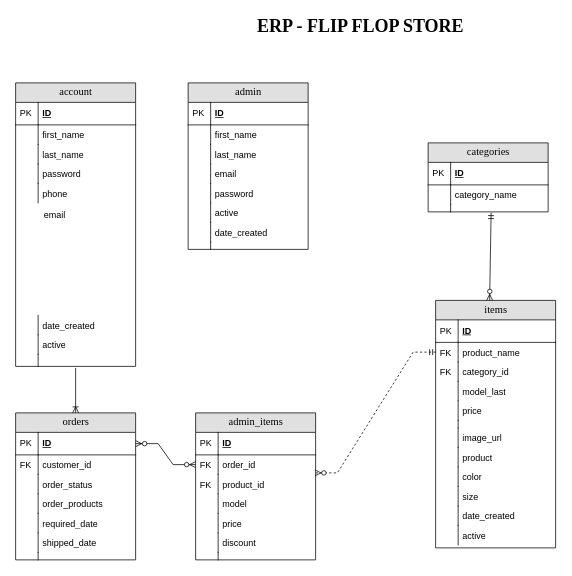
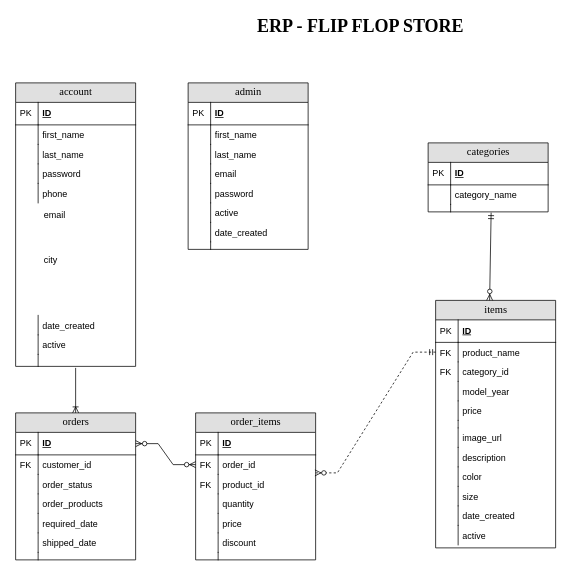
+ <mxCell id="37" value="city    " style="shape=partialRectangle;connectable=0;fillColor=none;top=0;left=0;bottom=0;right=0;align=left;spacingLeft=6;overflow=hidden;" vertex="1" parent="35"><mxGeometry x="30" width="130" height="30" as="geometry"><mxRectangle width="130" height="30" as="alternateBounds" /></mxGeometry></mxCell>
- <mxCell id="79" value="model_last" style="shape=partialRectangle;top=0;left=0;right=0;bottom=0;html=1;align=left;verticalAlign=top;fillColor=none;spacingLeft=34;spacingRight=4;whiteSpace=wrap;overflow=hidden;rotatable=0;points=[[0,0.5],[1,0.5]];portConstraint=eastwest;dropTarget=0;" vertex="1" parent="72"><mxGeometry y="108" width="160" height="26" as="geometry" /></mxCell>
+ <mxCell id="79" value="model_year" style="shape=partialRectangle;top=0;left=0;right=0;bottom=0;html=1;align=left;verticalAlign=top;fillColor=none;spacingLeft=34;spacingRight=4;whiteSpace=wrap;overflow=hidden;rotatable=0;points=[[0,0.5],[1,0.5]];portConstraint=eastwest;dropTarget=0;" vertex="1" parent="72"><mxGeometry y="108" width="160" height="26" as="geometry" /></mxCell>
- <mxCell id="50" value="admin_items" style="swimlane;html=1;fontStyle=0;childLayout=stackLayout;horizontal=1;startSize=26;fillColor=#e0e0e0;horizontalStack=0;resizeParent=1;resizeLast=0;collapsible=1;marginBottom=0;swimlaneFillColor=#ffffff;align=center;rounded=0;shadow=0;comic=0;labelBackgroundColor=none;strokeWidth=1;fontFamily=Verdana;fontSize=14" vertex="1" parent="1"><mxGeometry x="260" y="550" width="160" height="196" as="geometry" /></mxCell>
+ <mxCell id="50" value="order_items" style="swimlane;html=1;fontStyle=0;childLayout=stackLayout;horizontal=1;startSize=26;fillColor=#e0e0e0;horizontalStack=0;resizeParent=1;resizeLast=0;collapsible=1;marginBottom=0;swimlaneFillColor=#ffffff;align=center;rounded=0;shadow=0;comic=0;labelBackgroundColor=none;strokeWidth=1;fontFamily=Verdana;fontSize=14" vertex="1" parent="1"><mxGeometry x="260" y="550" width="160" height="196" as="geometry" /></mxCell>
- <mxCell id="87" value="product" style="shape=partialRectangle;top=0;left=0;right=0;bottom=0;html=1;align=left;verticalAlign=top;fillColor=none;spacingLeft=34;spacingRight=4;whiteSpace=wrap;overflow=hidden;rotatable=0;points=[[0,0.5],[1,0.5]];portConstraint=eastwest;dropTarget=0;" vertex="1" parent="72"><mxGeometry y="196" width="160" height="26" as="geometry" /></mxCell>
+ <mxCell id="87" value="description" style="shape=partialRectangle;top=0;left=0;right=0;bottom=0;html=1;align=left;verticalAlign=top;fillColor=none;spacingLeft=34;spacingRight=4;whiteSpace=wrap;overflow=hidden;rotatable=0;points=[[0,0.5],[1,0.5]];portConstraint=eastwest;dropTarget=0;" vertex="1" parent="72"><mxGeometry y="196" width="160" height="26" as="geometry" /></mxCell>
- <mxCell id="57" value="model" style="shape=partialRectangle;top=0;left=0;right=0;bottom=0;html=1;align=left;verticalAlign=top;fillColor=none;spacingLeft=34;spacingRight=4;whiteSpace=wrap;overflow=hidden;rotatable=0;points=[[0,0.5],[1,0.5]];portConstraint=eastwest;dropTarget=0;" vertex="1" parent="50"><mxGeometry y="108" width="160" height="26" as="geometry" /></mxCell>
+ <mxCell id="57" value="quantity" style="shape=partialRectangle;top=0;left=0;right=0;bottom=0;html=1;align=left;verticalAlign=top;fillColor=none;spacingLeft=34;spacingRight=4;whiteSpace=wrap;overflow=hidden;rotatable=0;points=[[0,0.5],[1,0.5]];portConstraint=eastwest;dropTarget=0;" vertex="1" parent="50"><mxGeometry y="108" width="160" height="26" as="geometry" /></mxCell>
